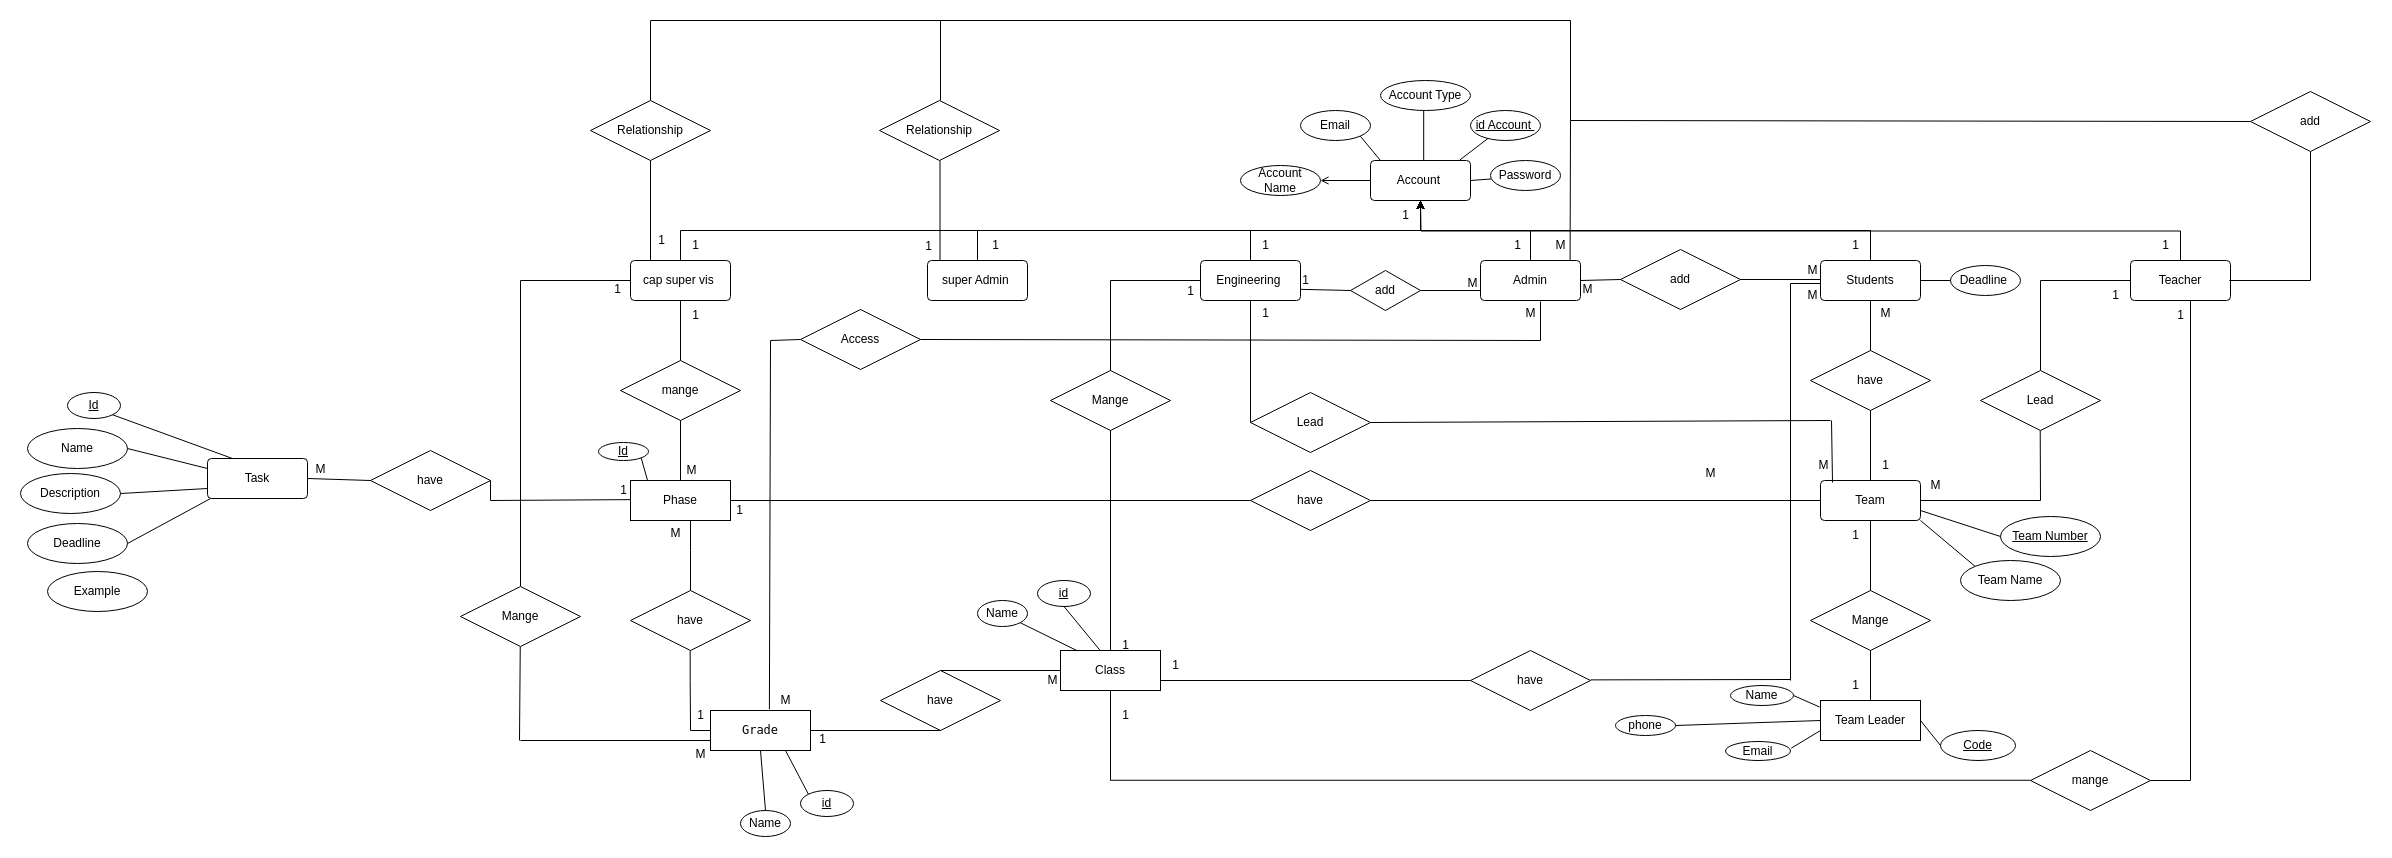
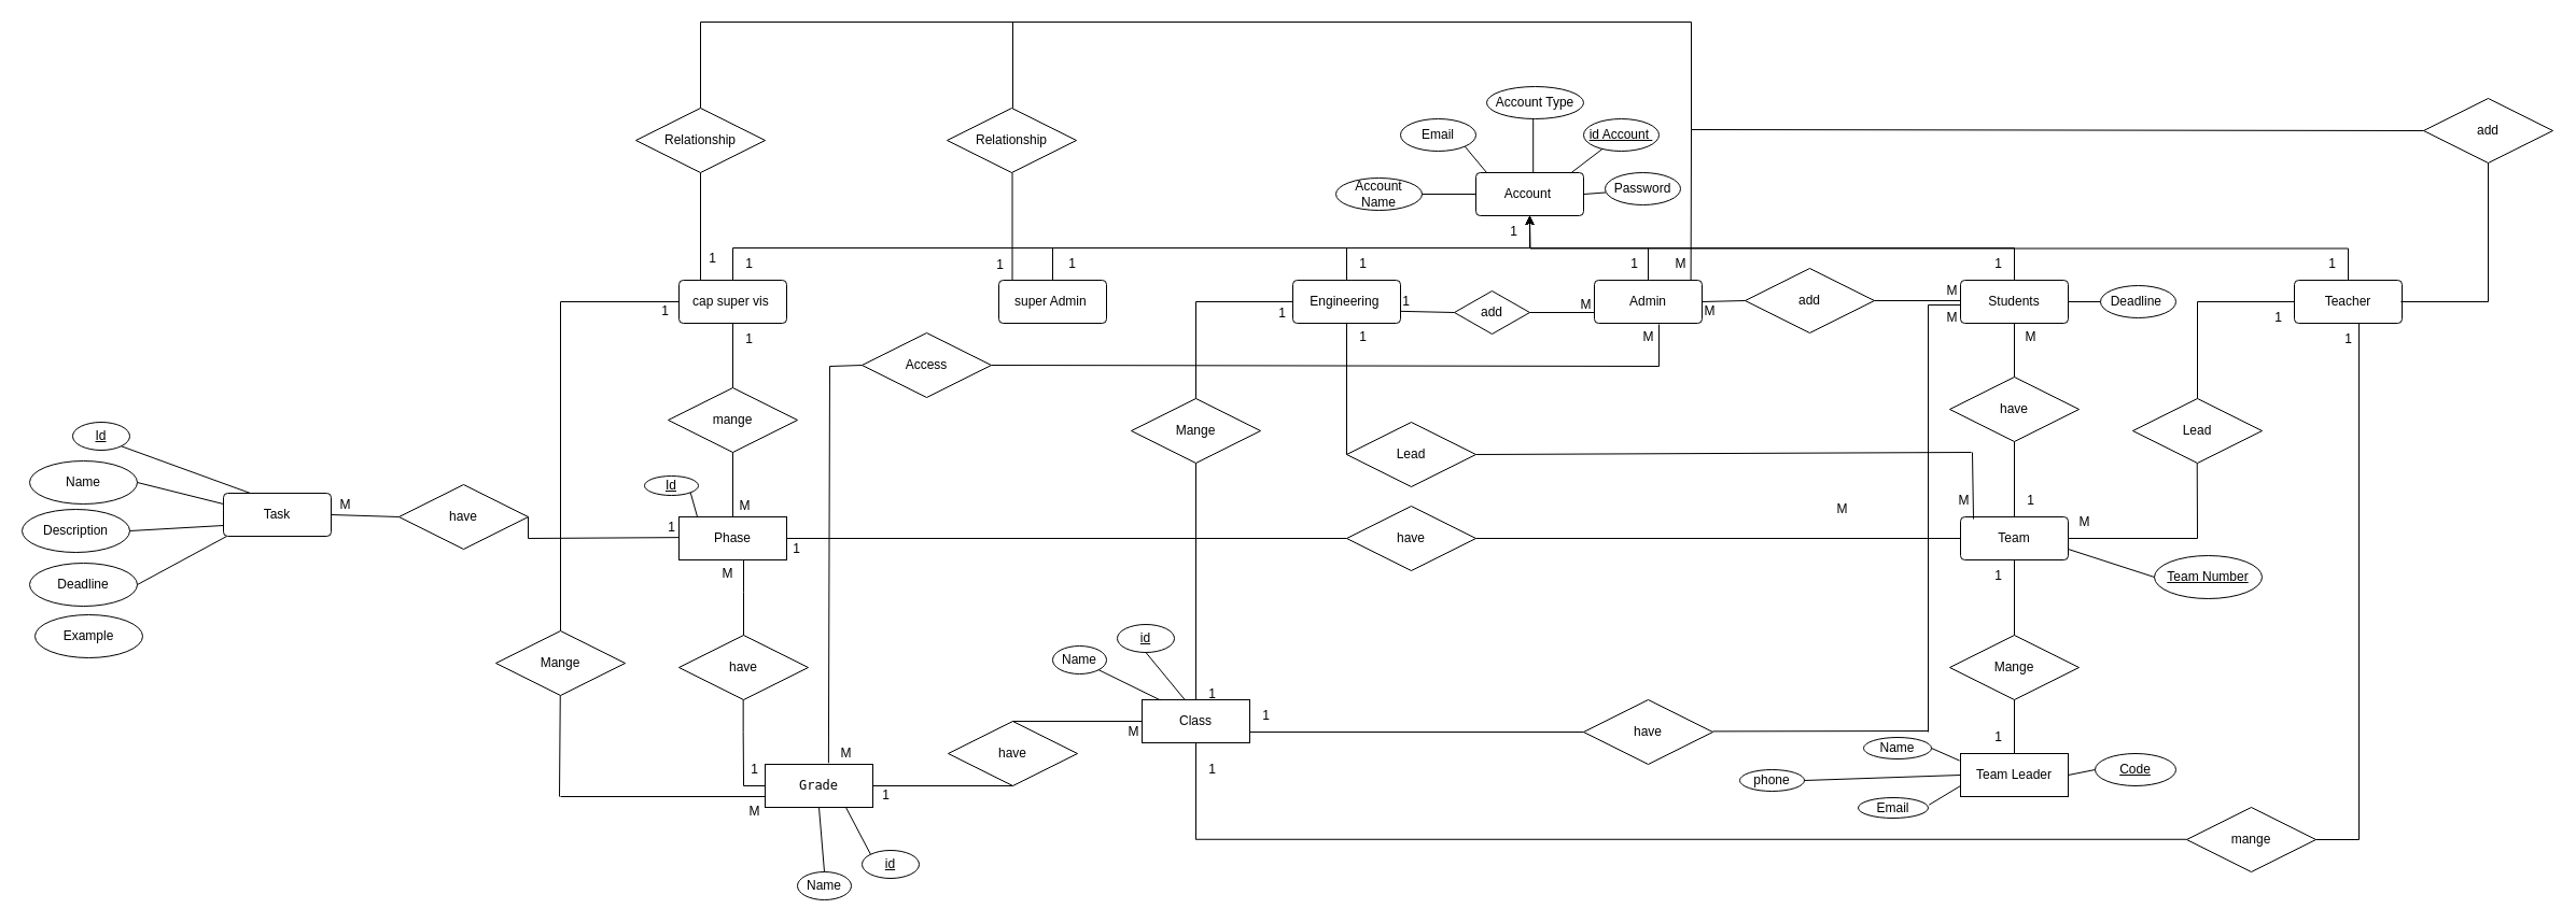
- <mxCell id="26" value="" style="endArrow=open;html=1;rounded=0;entryX=1;entryY=0.5;entryDx=0;entryDy=0;exitX=0;exitY=0.5;exitDx=0;exitDy=0;" edge="1" parent="1" source="2" target="23"><mxGeometry relative="1" as="geometry"><mxPoint x="1410" y="220" as="sourcePoint" /><mxPoint x="1570" y="220" as="targetPoint" /></mxGeometry></mxCell>
+ <mxCell id="26" value="" style="endArrow=none;html=1;rounded=0;entryX=1;entryY=0.5;entryDx=0;entryDy=0;exitX=0;exitY=0.5;exitDx=0;exitDy=0;" edge="1" parent="1" source="2" target="23"><mxGeometry relative="1" as="geometry"><mxPoint x="1410" y="220" as="sourcePoint" /><mxPoint x="1570" y="220" as="targetPoint" /></mxGeometry></mxCell>
- <mxCell id="58" value="" style="endArrow=none;html=1;rounded=0;entryX=0;entryY=0;entryDx=0;entryDy=0;exitX=1;exitY=1;exitDx=0;exitDy=0;" edge="1" parent="1" source="32" target="57"><mxGeometry relative="1" as="geometry"><mxPoint x="1880" y="530" as="sourcePoint" /><mxPoint x="1880" y="550" as="targetPoint" /><Array as="points" /></mxGeometry></mxCell>
- <mxCell id="57" value="Team Name" style="ellipse;whiteSpace=wrap;html=1;align=center;" vertex="1" parent="1"><mxGeometry x="1960" y="560" width="100" height="40" as="geometry" /></mxCell>
- <mxCell id="164" value="Example" style="ellipse;whiteSpace=wrap;html=1;align=center;" vertex="1" parent="1"><mxGeometry x="47" y="571" width="100" height="40" as="geometry" /></mxCell>
+ <mxCell id="164" value="Example" style="ellipse;whiteSpace=wrap;html=1;align=center;" vertex="1" parent="1"><mxGeometry x="32" y="571" width="100" height="40" as="geometry" /></mxCell>
- <mxCell id="175" value="Code" style="ellipse;whiteSpace=wrap;html=1;align=center;fontStyle=4;" vertex="1" parent="1"><mxGeometry x="1940" y="730" width="75" height="30" as="geometry" /></mxCell>
+ <mxCell id="175" value="Code" style="ellipse;whiteSpace=wrap;html=1;align=center;fontStyle=4;" vertex="1" parent="1"><mxGeometry x="1945" y="700" width="75" height="30" as="geometry" /></mxCell>
